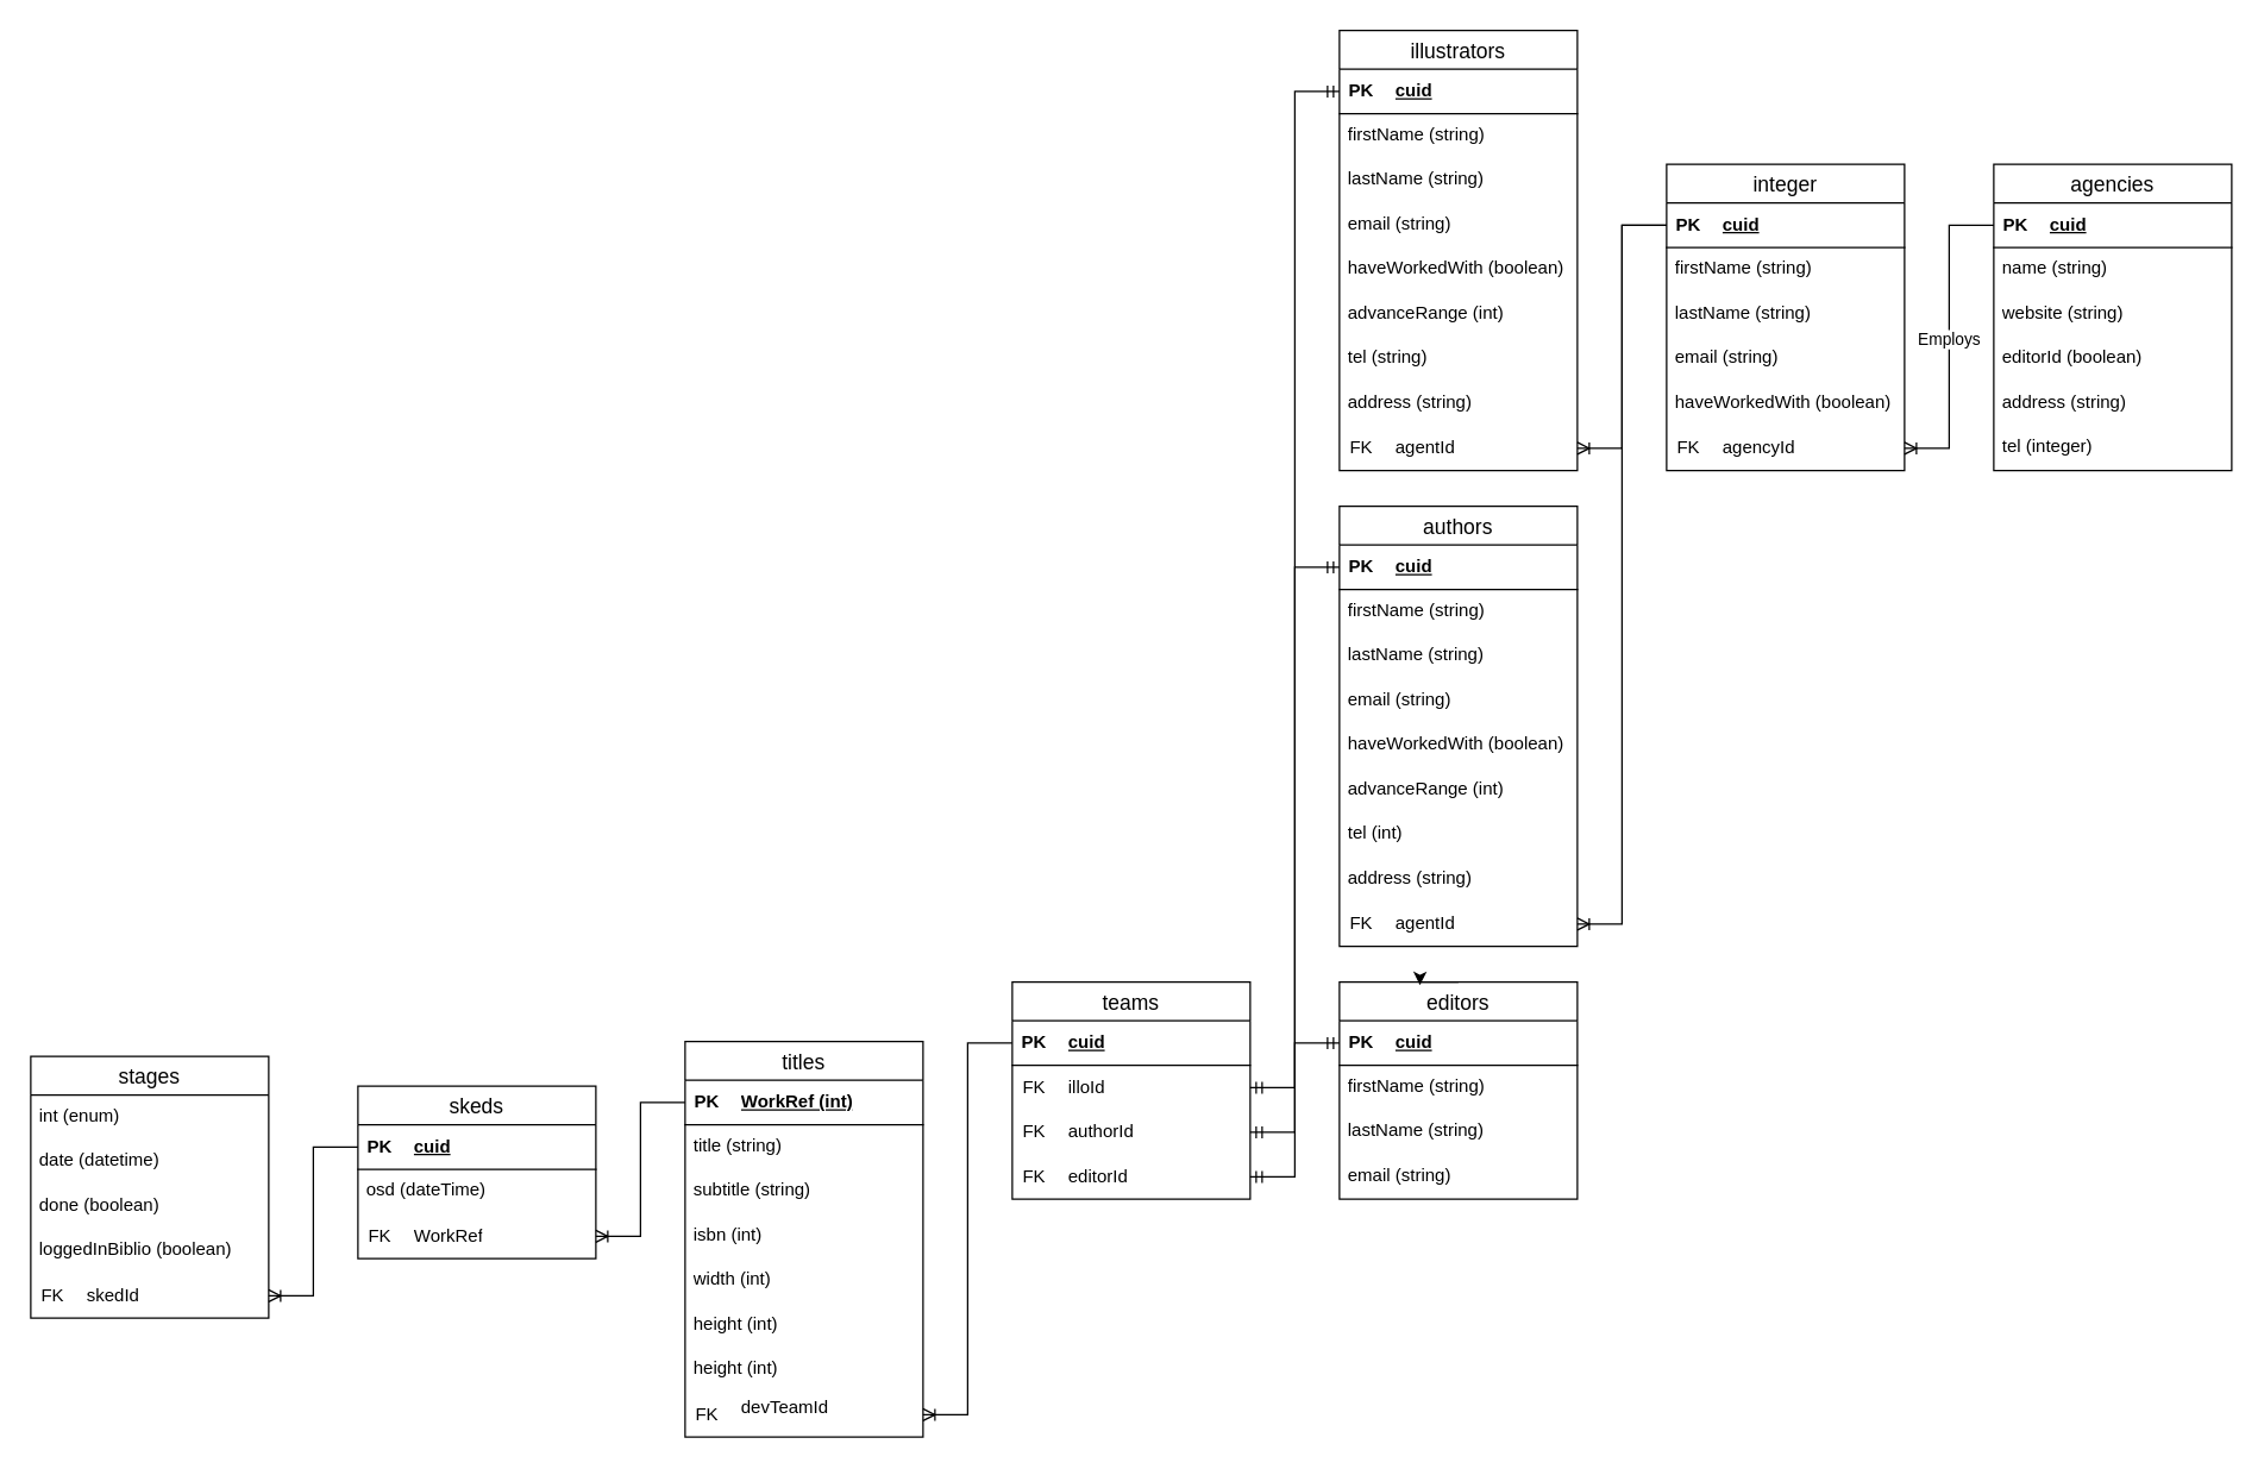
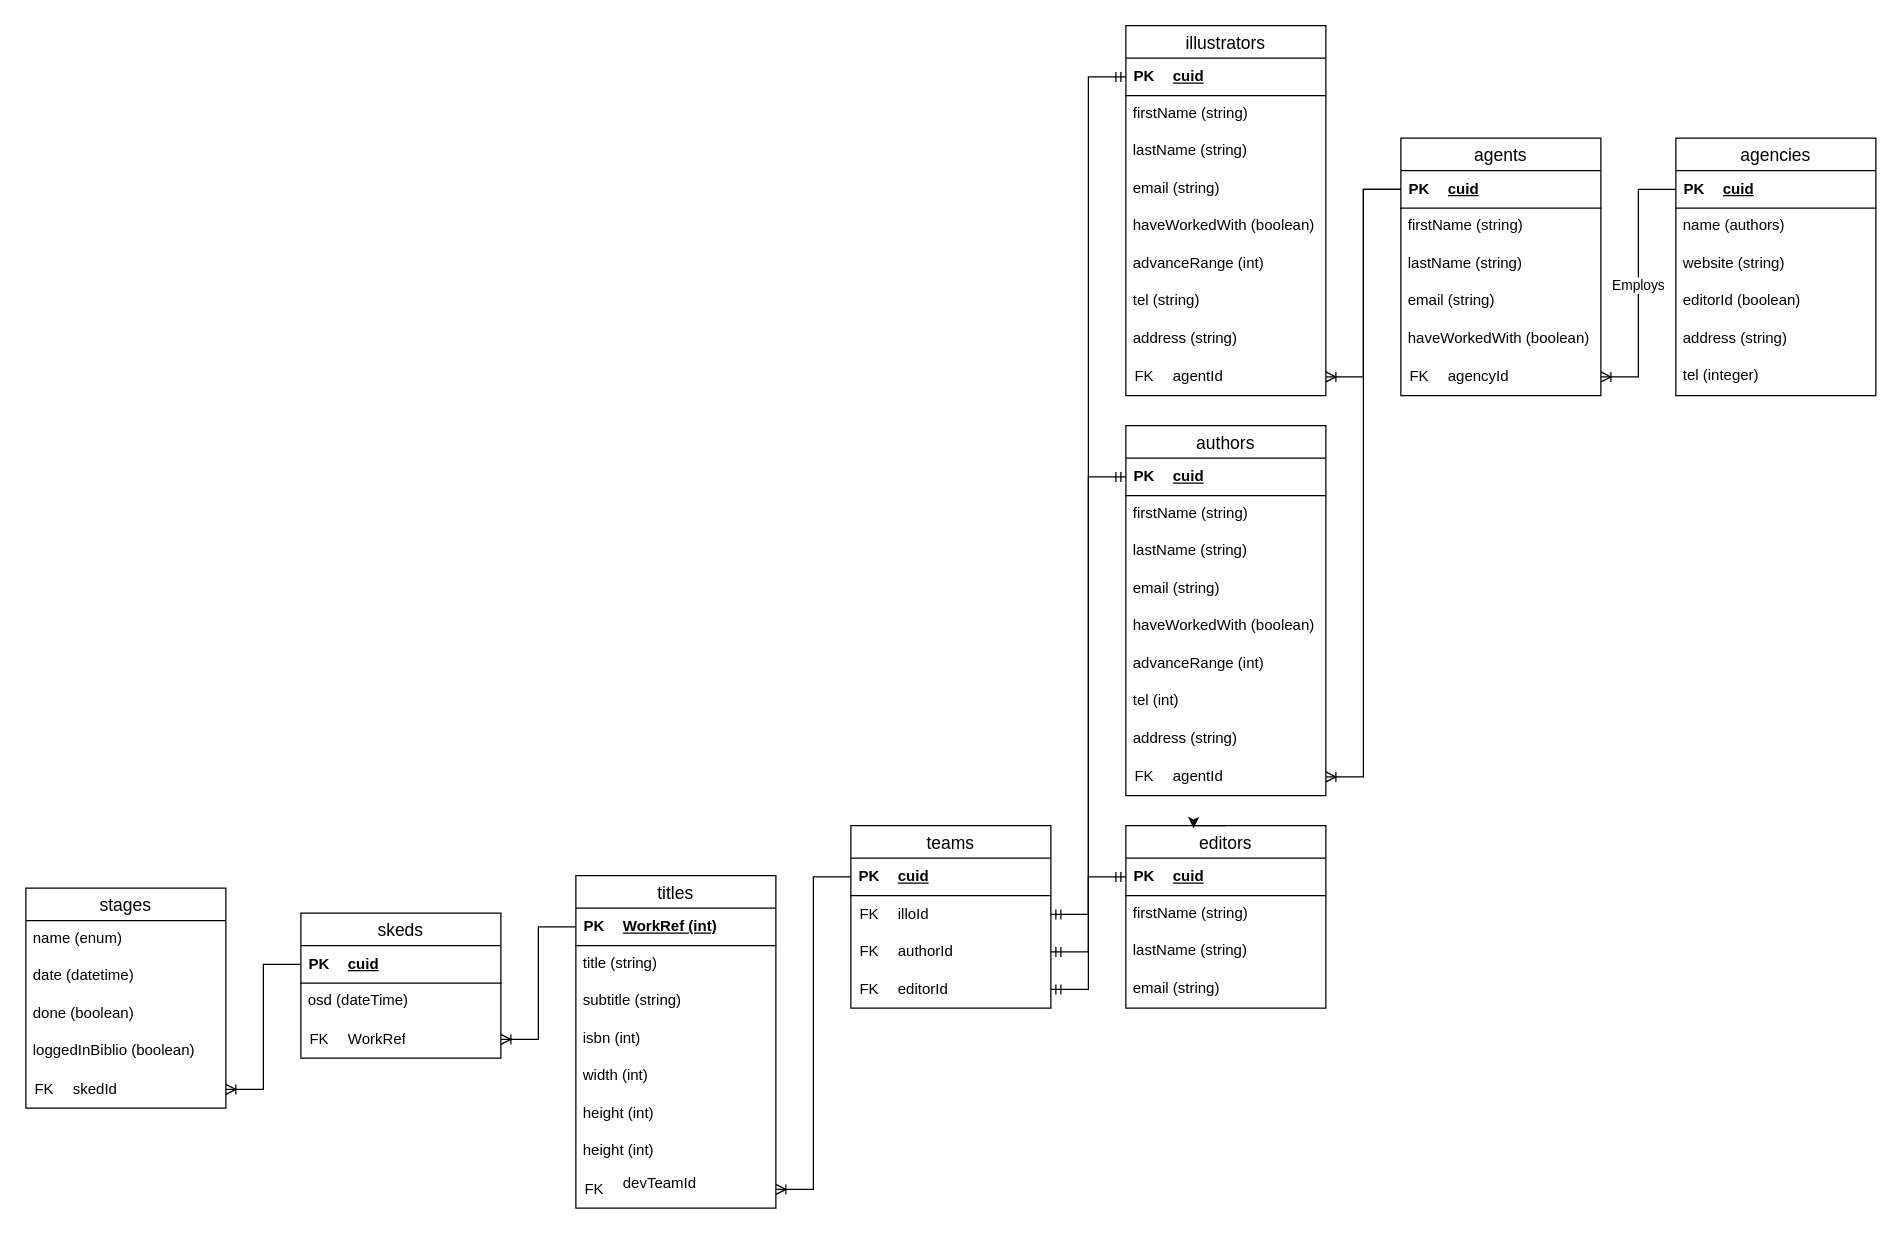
- <mxCell id="10" value="integer" style="swimlane;fontStyle=0;childLayout=stackLayout;horizontal=1;startSize=26;horizontalStack=0;resizeParent=1;resizeParentMax=0;resizeLast=0;collapsible=1;marginBottom=0;align=center;fontSize=14;" parent="1" vertex="1"><mxGeometry x="1120" y="110" width="160" height="206" as="geometry" /></mxCell>
+ <mxCell id="10" value="agents" style="swimlane;fontStyle=0;childLayout=stackLayout;horizontal=1;startSize=26;horizontalStack=0;resizeParent=1;resizeParentMax=0;resizeLast=0;collapsible=1;marginBottom=0;align=center;fontSize=14;" parent="1" vertex="1"><mxGeometry x="1120" y="110" width="160" height="206" as="geometry" /></mxCell>
- <mxCell id="28" value="name (string)" style="text;strokeColor=none;fillColor=none;spacingLeft=4;spacingRight=4;overflow=hidden;rotatable=0;points=[[0,0.5],[1,0.5]];portConstraint=eastwest;fontSize=12;whiteSpace=wrap;html=1;" parent="23" vertex="1"><mxGeometry y="56" width="160" height="30" as="geometry" /></mxCell>
+ <mxCell id="28" value="name (authors)" style="text;strokeColor=none;fillColor=none;spacingLeft=4;spacingRight=4;overflow=hidden;rotatable=0;points=[[0,0.5],[1,0.5]];portConstraint=eastwest;fontSize=12;whiteSpace=wrap;html=1;" parent="23" vertex="1"><mxGeometry y="56" width="160" height="30" as="geometry" /></mxCell>
- <mxCell id="114" value="int (enum)" style="text;strokeColor=none;fillColor=none;spacingLeft=4;spacingRight=4;overflow=hidden;rotatable=0;points=[[0,0.5],[1,0.5]];portConstraint=eastwest;fontSize=12;whiteSpace=wrap;html=1;" vertex="1" parent="113"><mxGeometry y="26" width="160" height="30" as="geometry" /></mxCell>
+ <mxCell id="114" value="name (enum)" style="text;strokeColor=none;fillColor=none;spacingLeft=4;spacingRight=4;overflow=hidden;rotatable=0;points=[[0,0.5],[1,0.5]];portConstraint=eastwest;fontSize=12;whiteSpace=wrap;html=1;" vertex="1" parent="113"><mxGeometry y="26" width="160" height="30" as="geometry" /></mxCell>
